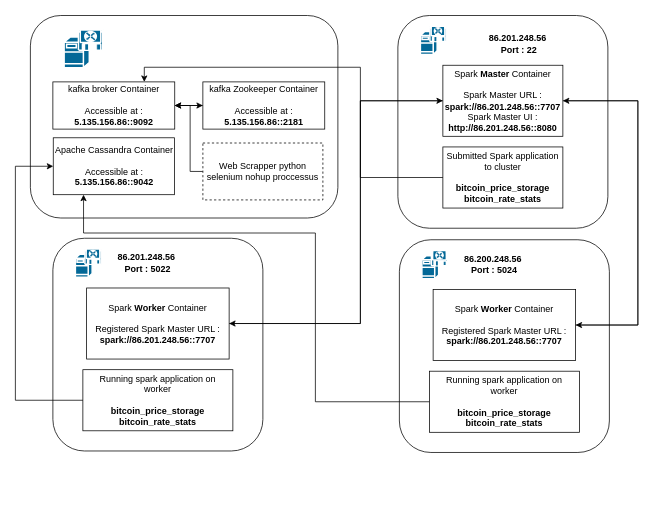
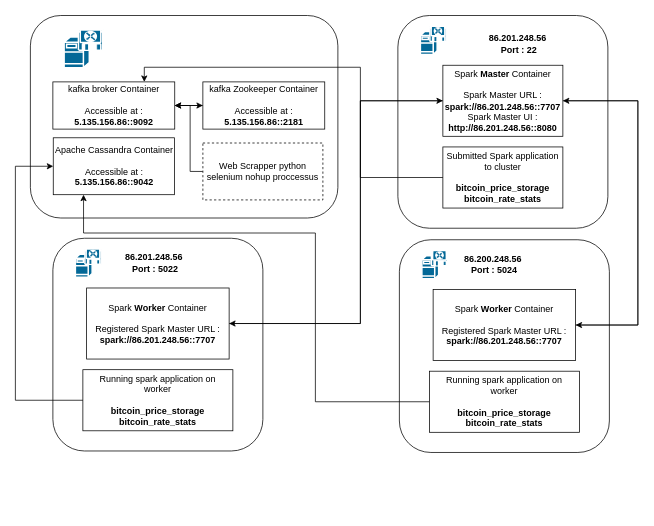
- <mxCell id="21" value="&lt;div&gt;&lt;b&gt;86.201.248.56&lt;/b&gt;&lt;b&gt;&lt;/b&gt;&lt;/div&gt;&amp;nbsp;&lt;b&gt;Port : &lt;/b&gt;&lt;b&gt;&lt;/b&gt;&lt;b&gt;5022&lt;/b&gt;" style="text;html=1;strokeColor=none;fillColor=none;align=center;verticalAlign=middle;whiteSpace=wrap;rounded=0;" vertex="1" parent="19"><mxGeometry x="80" y="18.947" width="90" height="28.421" as="geometry" /></mxCell>
+ <mxCell id="21" value="&lt;div&gt;&lt;b&gt;86.201.248.56&lt;/b&gt;&lt;b&gt;&lt;/b&gt;&lt;/div&gt;&amp;nbsp;&lt;b&gt;Port : &lt;/b&gt;&lt;b&gt;&lt;/b&gt;&lt;b&gt;5022&lt;/b&gt;" style="text;html=1;strokeColor=none;fillColor=none;align=center;verticalAlign=middle;whiteSpace=wrap;rounded=0;" vertex="1" parent="19"><mxGeometry x="90" y="18.947" width="90" height="28.421" as="geometry" /></mxCell>
